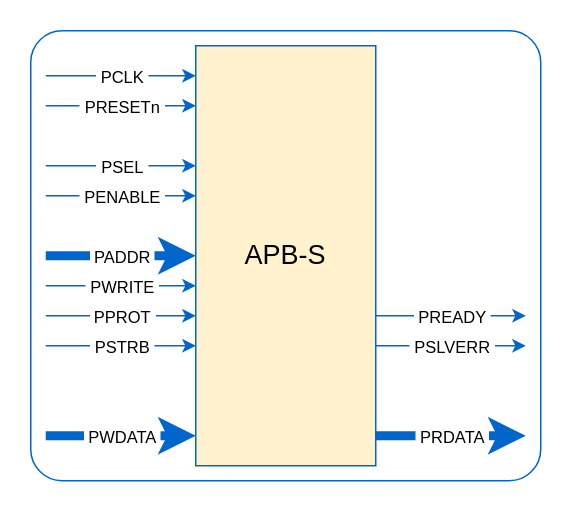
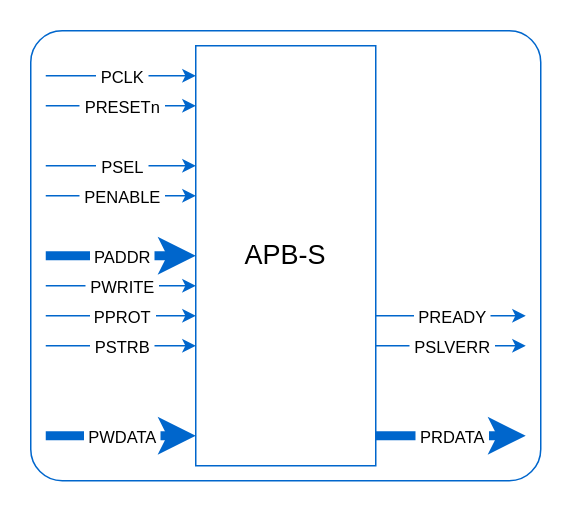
- <mxCell id="3" value="&lt;font style=&quot;font-size: 18px;&quot;&gt;APB-S&lt;/font&gt;" style="rounded=0;whiteSpace=wrap;html=1;strokeColor=#0066CC;fillColor=#fff2cc;" vertex="1" parent="1"><mxGeometry x="130" y="30" width="120" height="280" as="geometry" /></mxCell>
+ <mxCell id="3" value="&lt;font style=&quot;font-size: 18px;&quot;&gt;APB-S&lt;/font&gt;" style="rounded=0;whiteSpace=wrap;html=1;strokeColor=#0066CC;" vertex="1" parent="1"><mxGeometry x="130" y="30" width="120" height="280" as="geometry" /></mxCell>
